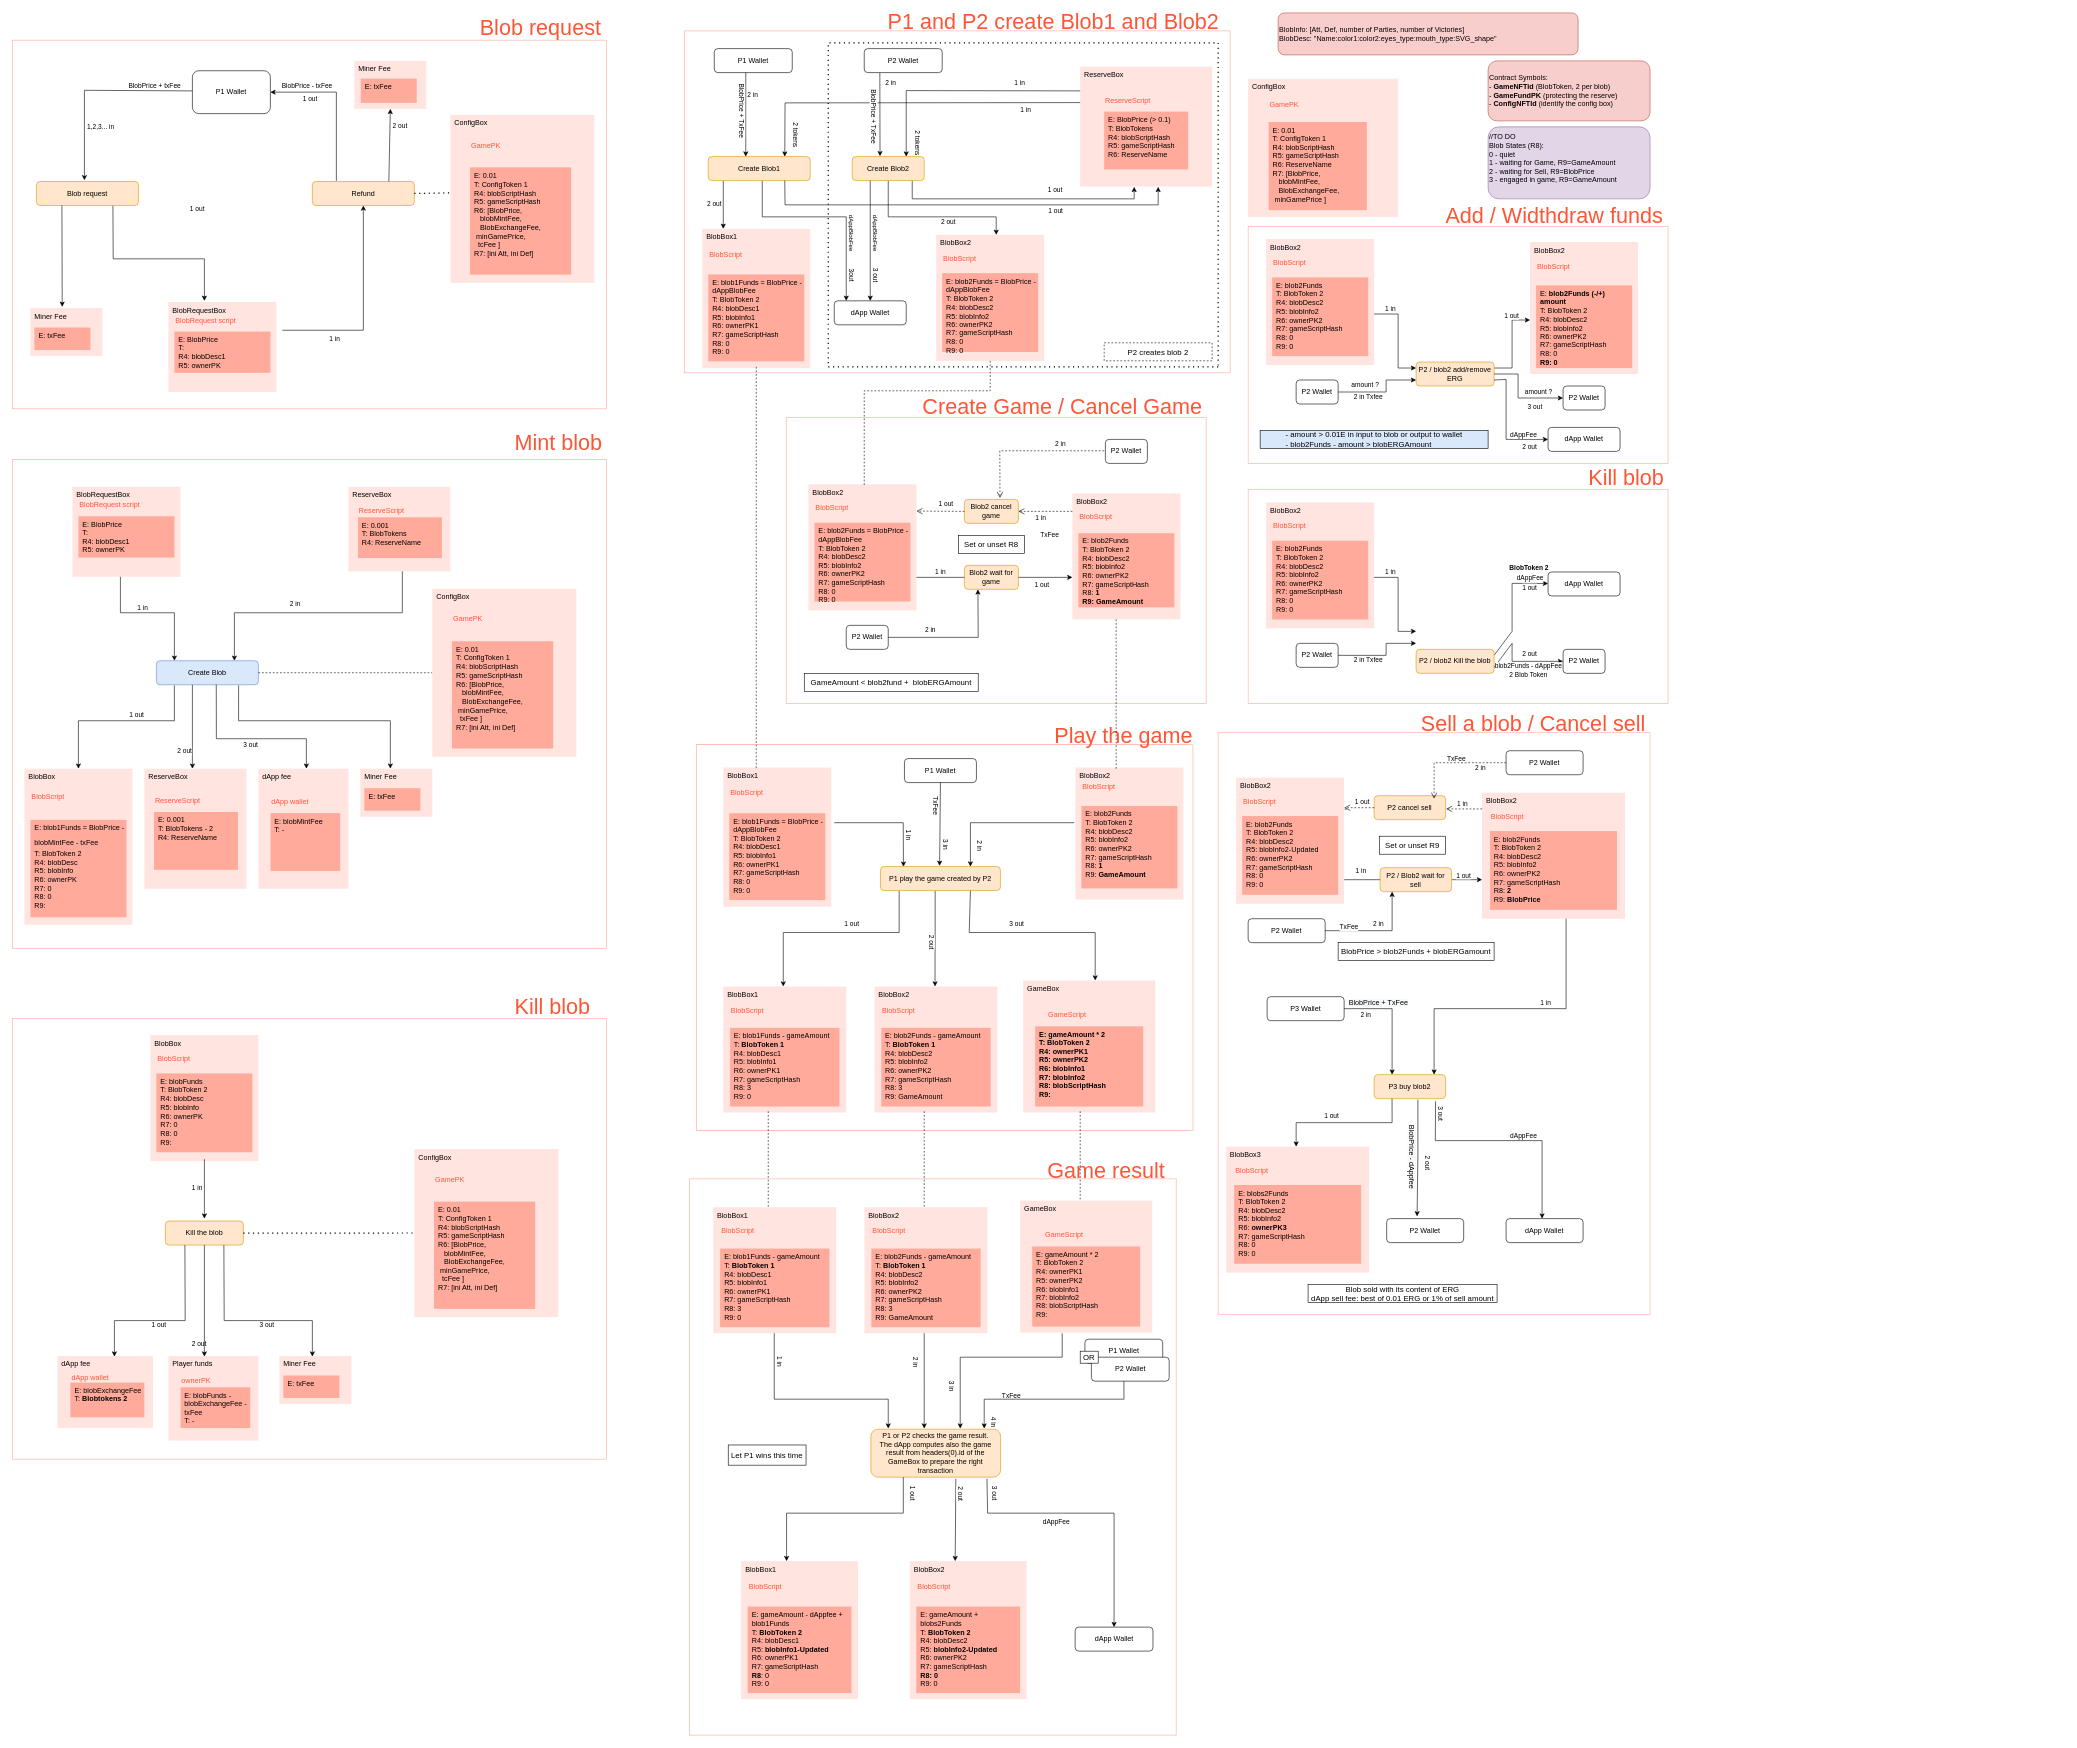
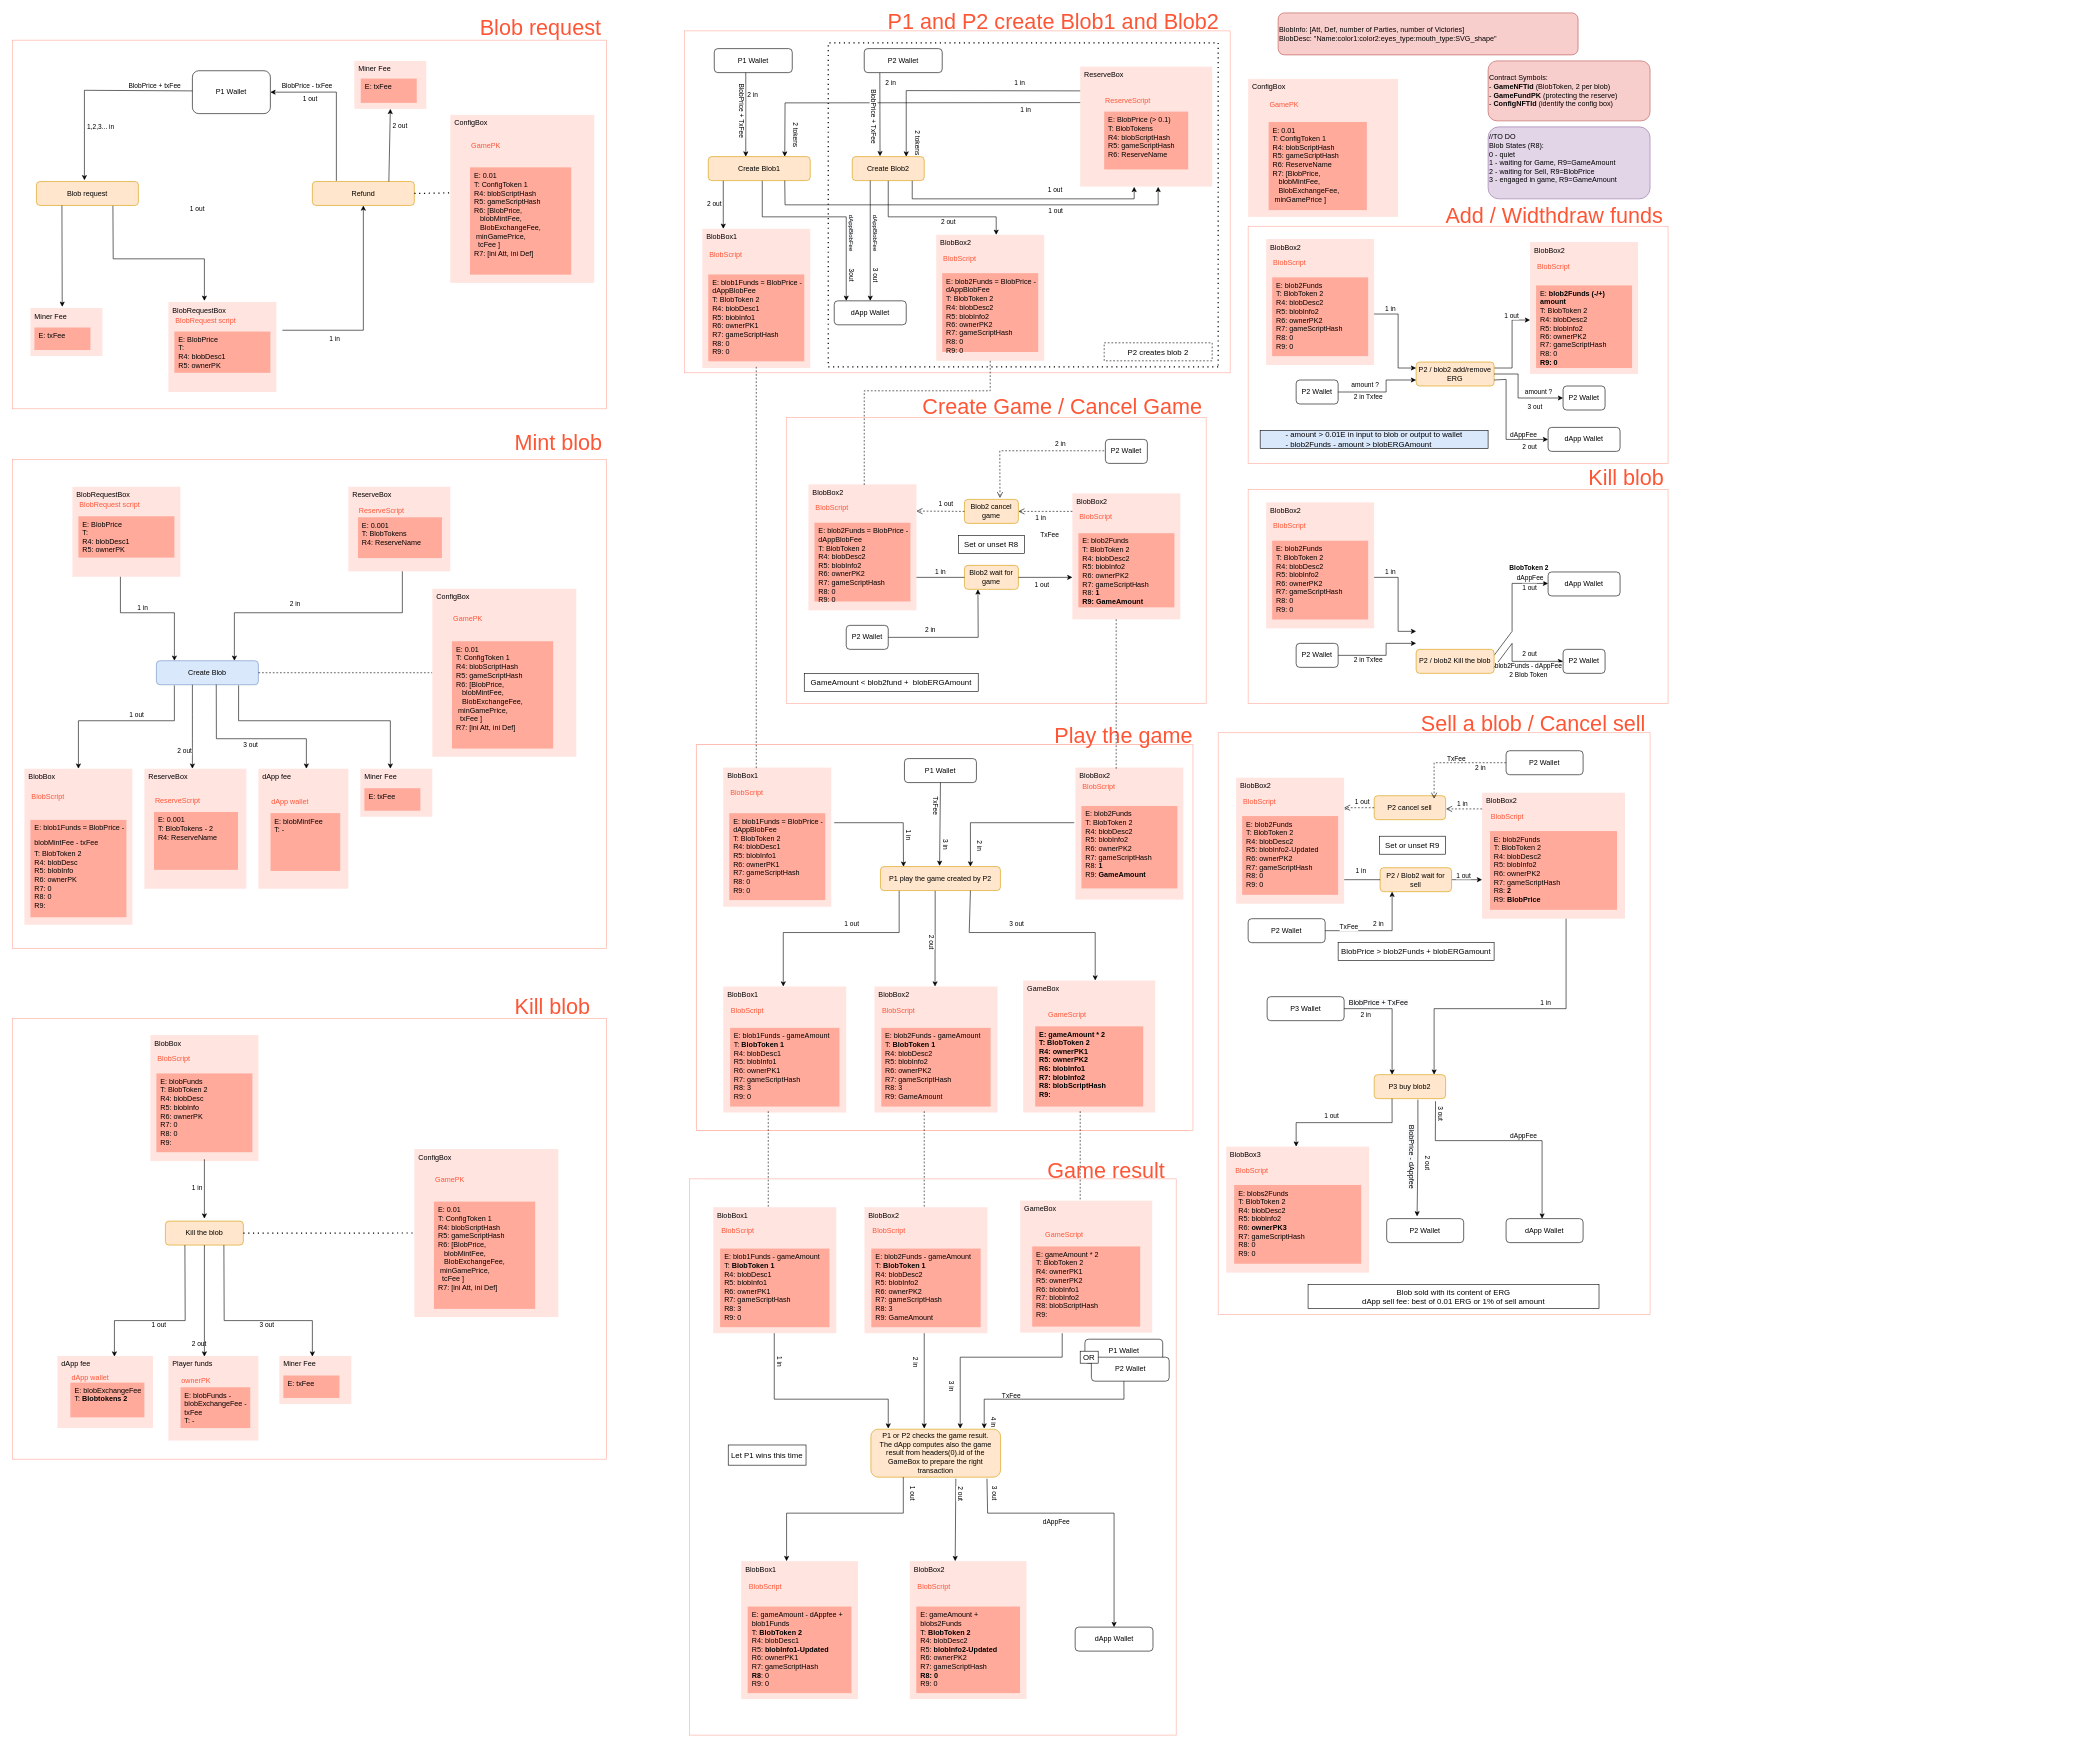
- <mxCell id="83" value="Blob sold with its content of ERG&lt;br&gt;dApp sell fee: best of 0.01 ERG or 1% of sell amount" style="rounded=0;whiteSpace=wrap;html=1;fontSize=13;" parent="2" vertex="1"><mxGeometry x="1034.92" y="1290" width="315.08" height="30" as="geometry" /></mxCell>
+ <mxCell id="83" value="Blob sold with its content of ERG&lt;br&gt;dApp sell fee: best of 0.01 ERG or 1% of sell amount" style="rounded=0;whiteSpace=wrap;html=1;fontSize=13;" parent="2" vertex="1"><mxGeometry x="1034.92" y="1290" width="485" height="40" as="geometry" /></mxCell>
